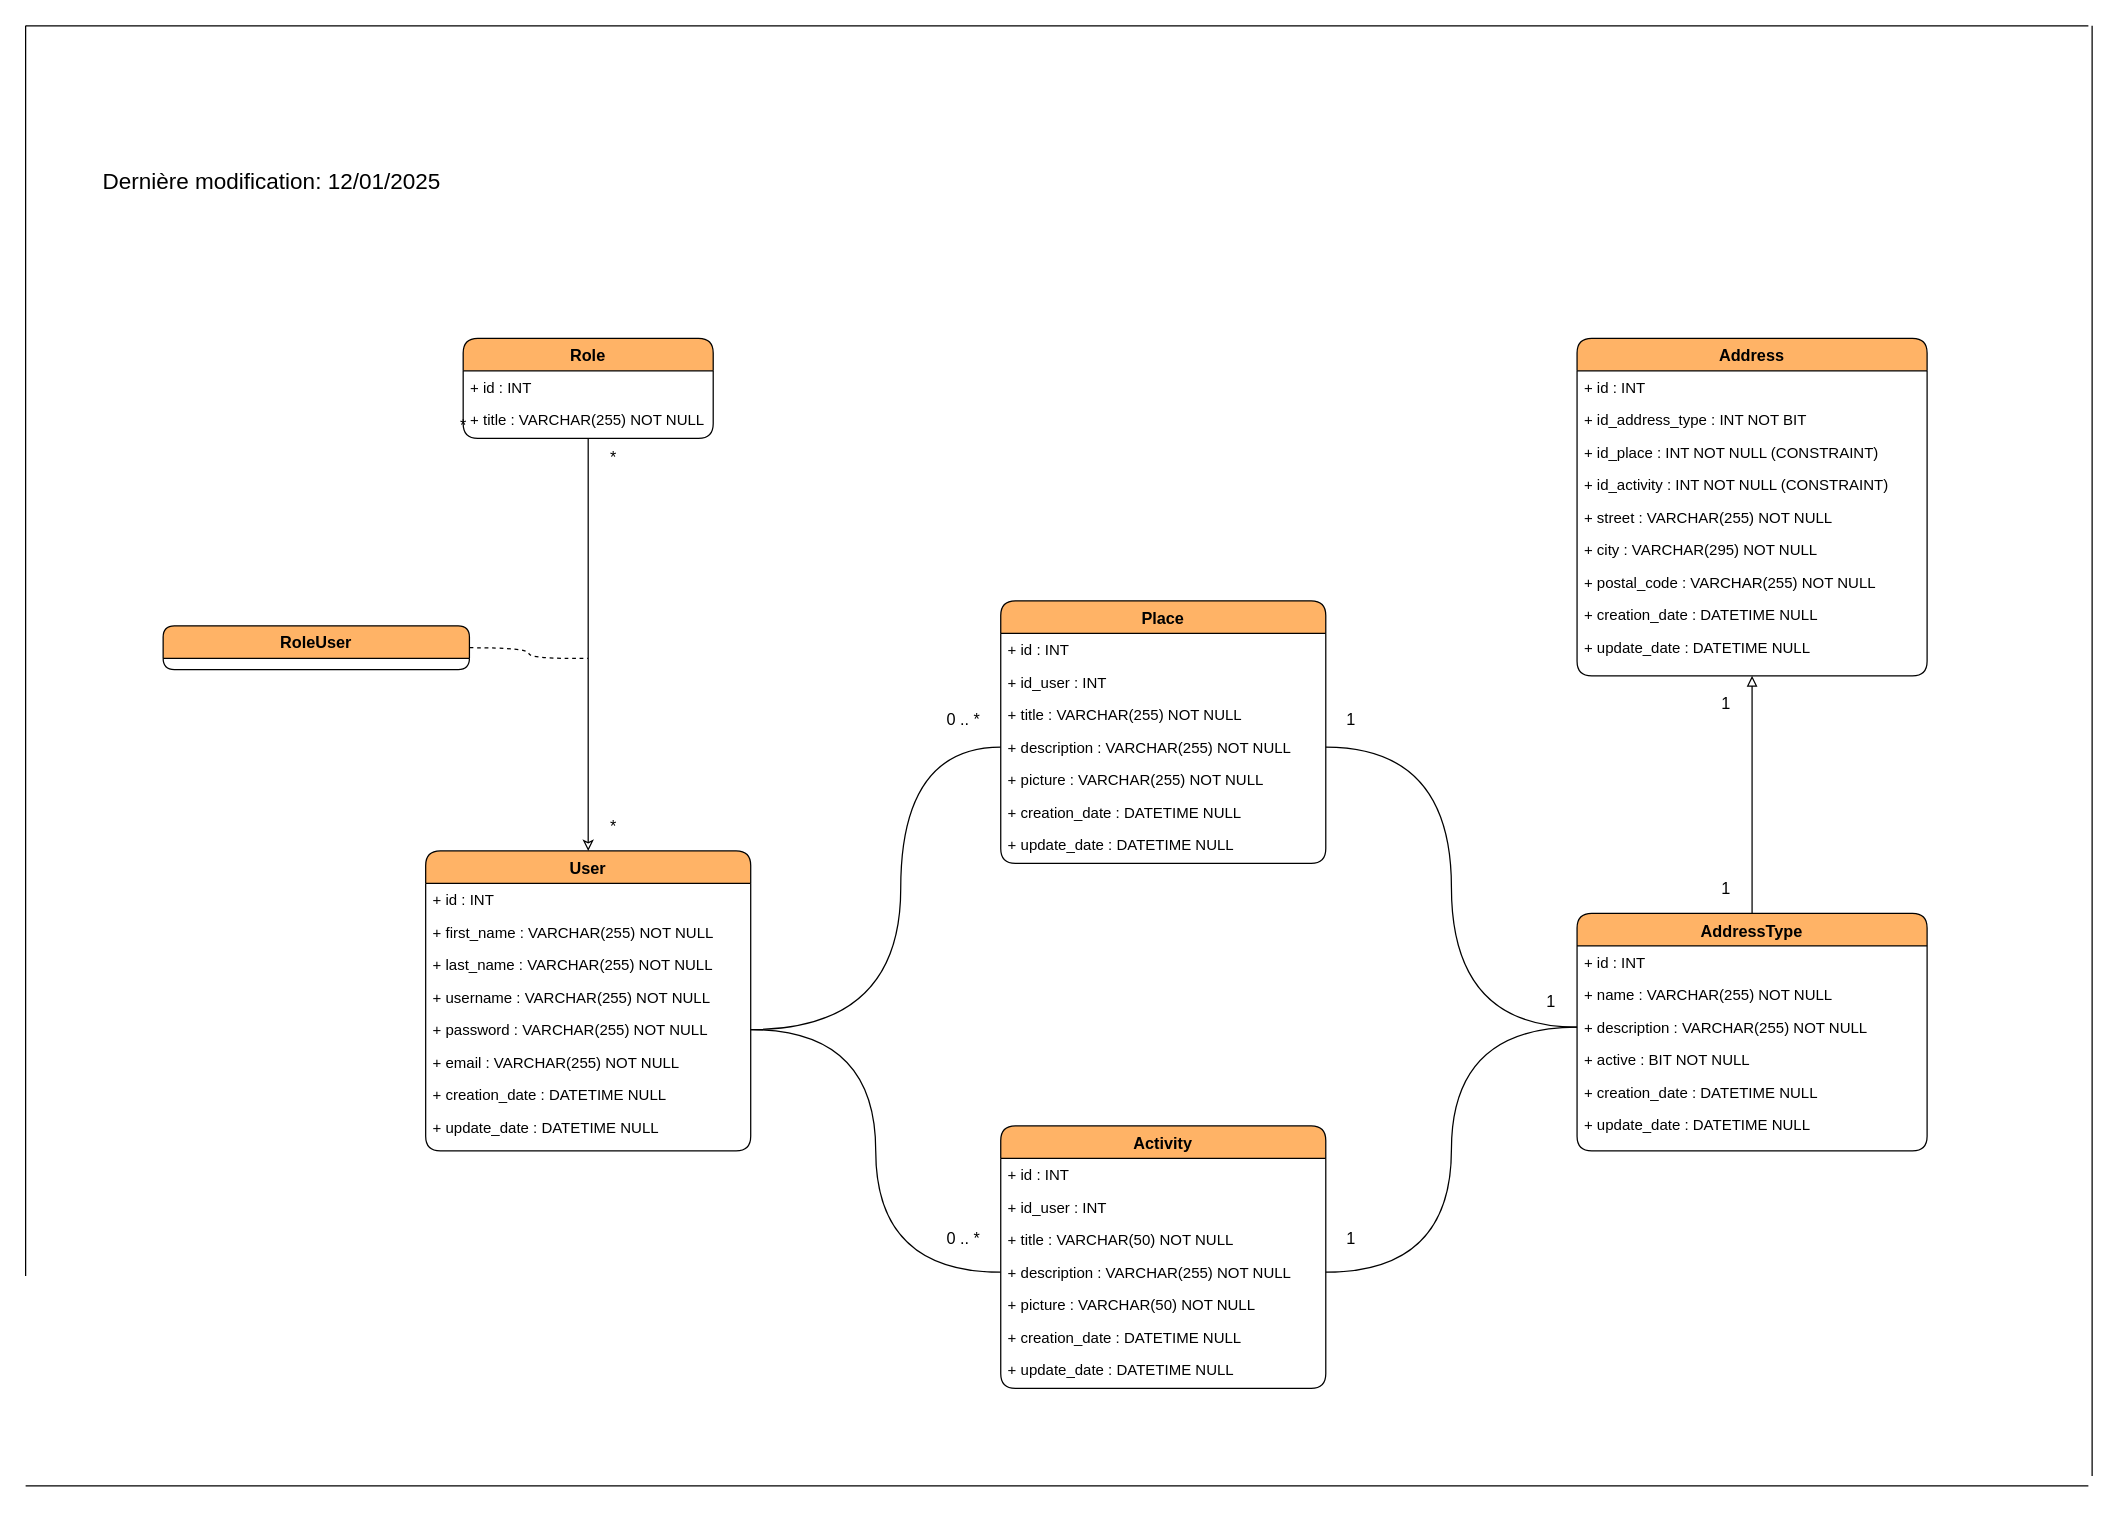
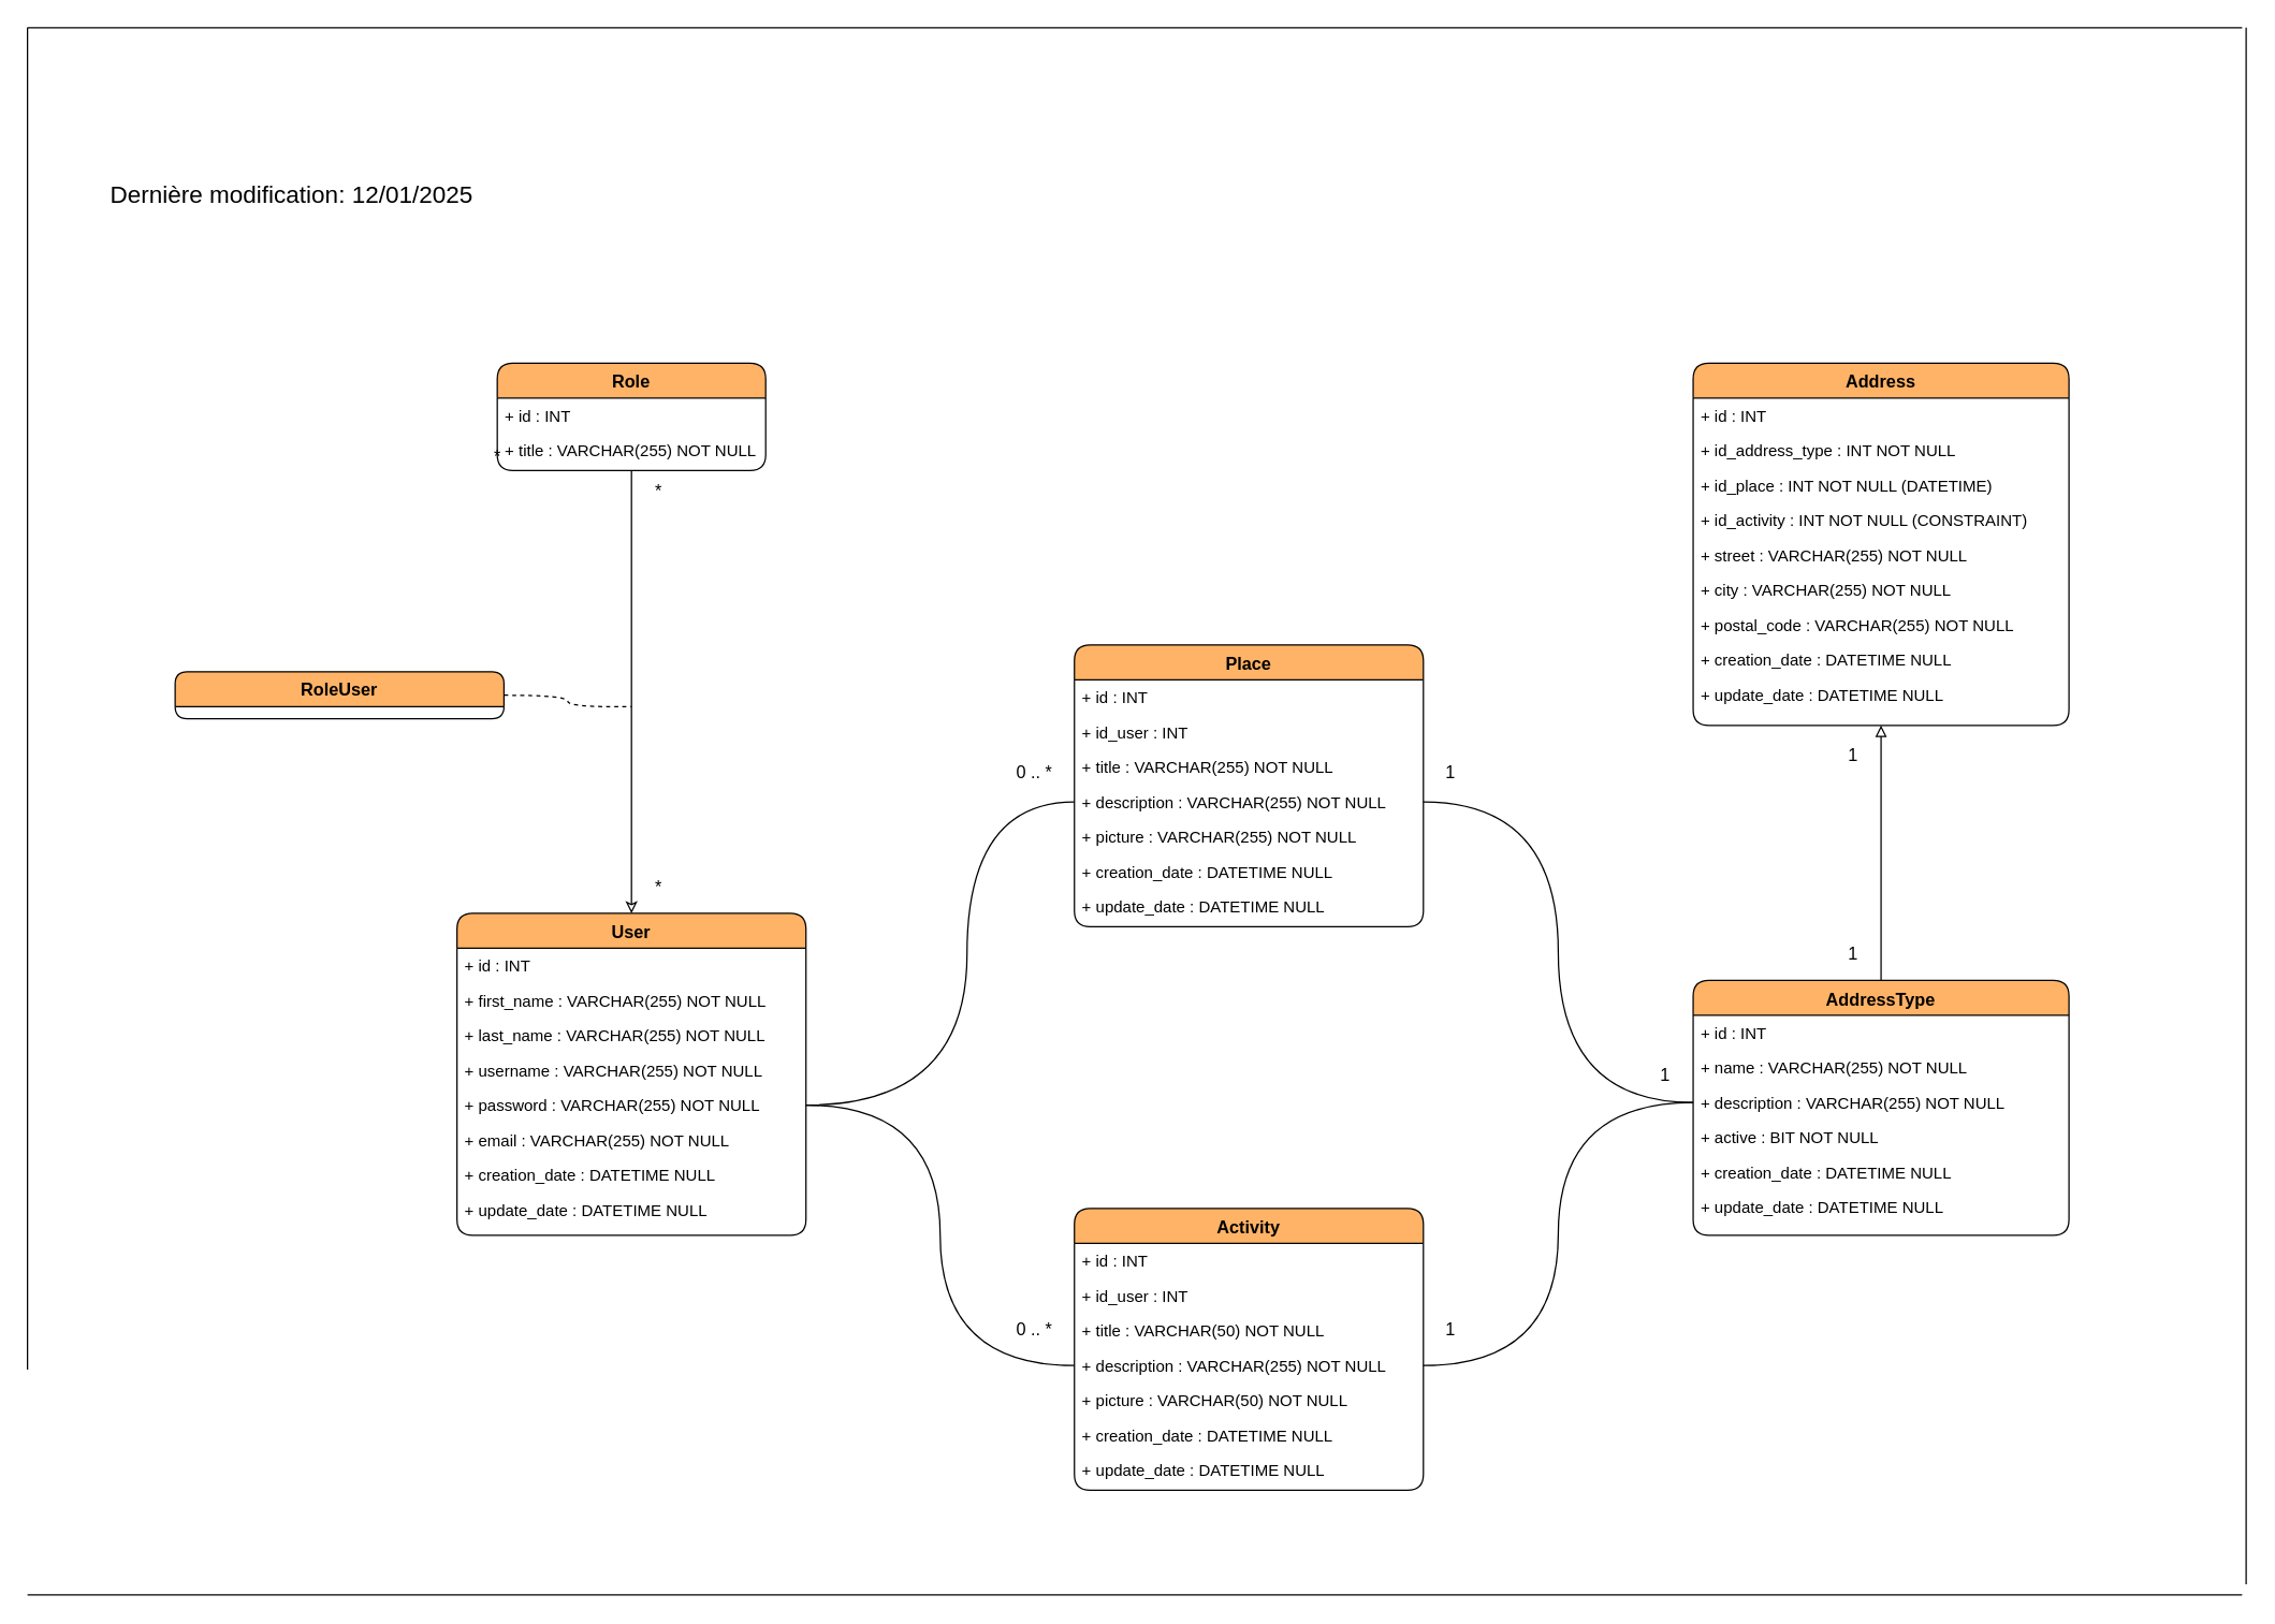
- <mxCell id="55" value="+ id_address_type : INT NOT BIT" style="text;align=left;verticalAlign=top;spacingLeft=4;spacingRight=4;overflow=hidden;rotatable=0;points=[[0,0.5],[1,0.5]];portConstraint=eastwest;shadow=0;html=0;rounded=1;" parent="53" vertex="1"><mxGeometry y="52" width="280" height="26" as="geometry" /></mxCell>
+ <mxCell id="55" value="+ id_address_type : INT NOT NULL" style="text;align=left;verticalAlign=top;spacingLeft=4;spacingRight=4;overflow=hidden;rotatable=0;points=[[0,0.5],[1,0.5]];portConstraint=eastwest;shadow=0;html=0;rounded=1;" parent="53" vertex="1"><mxGeometry y="52" width="280" height="26" as="geometry" /></mxCell>
- <mxCell id="56" value="+ id_place : INT NOT NULL (CONSTRAINT)" style="text;align=left;verticalAlign=top;spacingLeft=4;spacingRight=4;overflow=hidden;rotatable=0;points=[[0,0.5],[1,0.5]];portConstraint=eastwest;shadow=0;html=0;rounded=1;" parent="53" vertex="1"><mxGeometry y="78" width="280" height="26" as="geometry" /></mxCell>
+ <mxCell id="56" value="+ id_place : INT NOT NULL (DATETIME)" style="text;align=left;verticalAlign=top;spacingLeft=4;spacingRight=4;overflow=hidden;rotatable=0;points=[[0,0.5],[1,0.5]];portConstraint=eastwest;shadow=0;html=0;rounded=1;" parent="53" vertex="1"><mxGeometry y="78" width="280" height="26" as="geometry" /></mxCell>
- <mxCell id="59" value="+ city : VARCHAR(295) NOT NULL" style="text;align=left;verticalAlign=top;spacingLeft=4;spacingRight=4;overflow=hidden;rotatable=0;points=[[0,0.5],[1,0.5]];portConstraint=eastwest;shadow=0;html=0;rounded=1;" parent="53" vertex="1"><mxGeometry y="156" width="280" height="26" as="geometry" /></mxCell>
+ <mxCell id="59" value="+ city : VARCHAR(255) NOT NULL" style="text;align=left;verticalAlign=top;spacingLeft=4;spacingRight=4;overflow=hidden;rotatable=0;points=[[0,0.5],[1,0.5]];portConstraint=eastwest;shadow=0;html=0;rounded=1;" parent="53" vertex="1"><mxGeometry y="156" width="280" height="26" as="geometry" /></mxCell>
